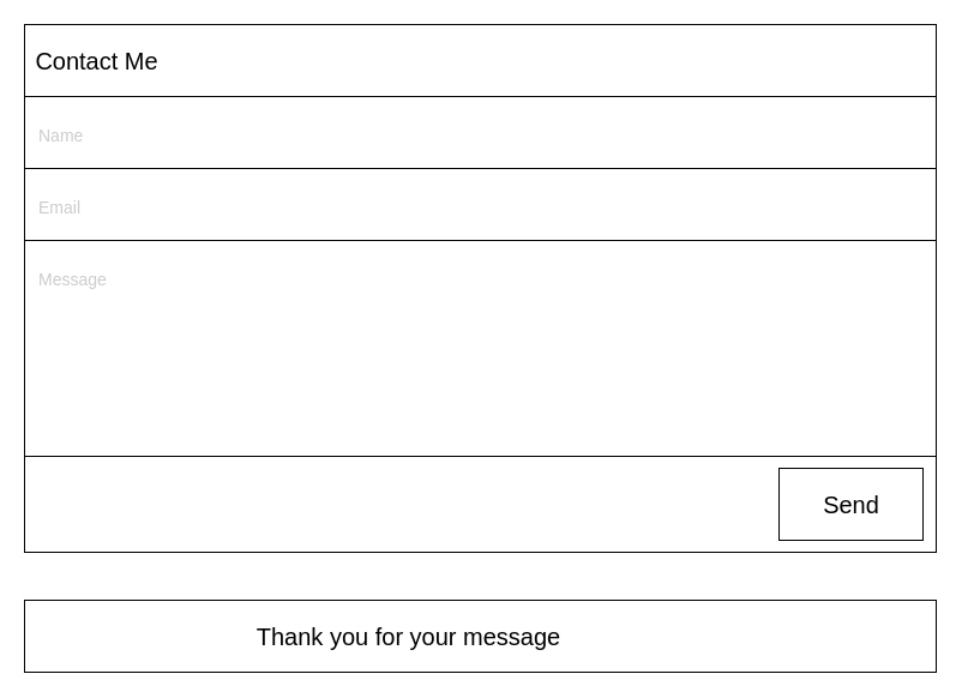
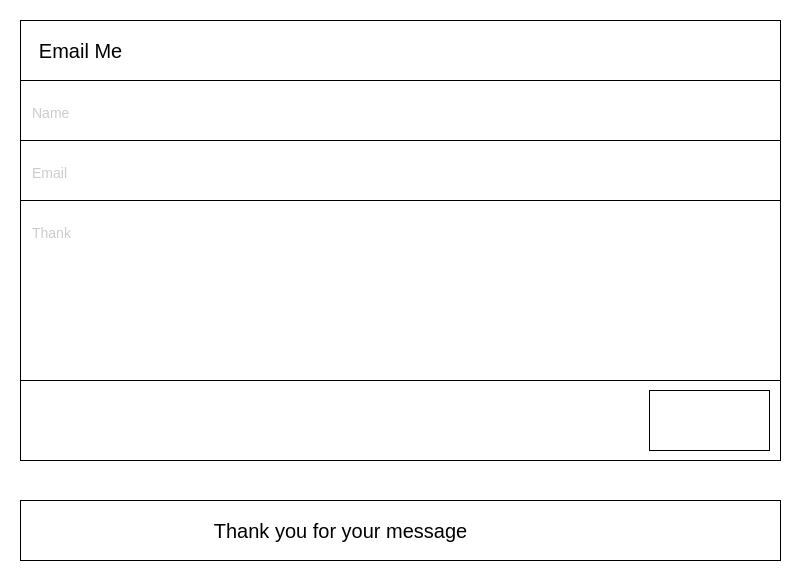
- <mxCell id="3" value="&lt;font style=&quot;font-size: 20px; font-weight: normal;&quot;&gt;Contact Me&lt;/font&gt;" style="text;strokeColor=none;fillColor=none;html=1;fontSize=24;fontStyle=1;verticalAlign=middle;align=center;" parent="1" vertex="1"><mxGeometry x="30" y="30" width="100" height="40" as="geometry" /></mxCell>
+ <mxCell id="3" value="&lt;font style=&quot;font-size: 20px; font-weight: normal;&quot;&gt;Email Me&lt;/font&gt;" style="text;strokeColor=none;fillColor=none;html=1;fontSize=24;fontStyle=1;verticalAlign=middle;align=center;" parent="1" vertex="1"><mxGeometry x="30" y="30" width="100" height="40" as="geometry" /></mxCell>
- <mxCell id="9" value="&lt;span style=&quot;font-weight: normal;&quot;&gt;&lt;font style=&quot;font-size: 14px;&quot;&gt;Message&lt;/font&gt;&lt;/span&gt;" style="text;strokeColor=none;fillColor=none;html=1;fontSize=24;fontStyle=1;verticalAlign=middle;align=left;fontColor=#CCCCCC;" parent="1" vertex="1"><mxGeometry x="30" y="225" width="100" height="10" as="geometry" /></mxCell>
+ <mxCell id="9" value="&lt;span style=&quot;font-weight: normal;&quot;&gt;&lt;font style=&quot;font-size: 14px;&quot;&gt;Thank&lt;/font&gt;&lt;/span&gt;" style="text;strokeColor=none;fillColor=none;html=1;fontSize=24;fontStyle=1;verticalAlign=middle;align=left;fontColor=#CCCCCC;" parent="1" vertex="1"><mxGeometry x="30" y="225" width="100" height="10" as="geometry" /></mxCell>
- <mxCell id="11" value="&lt;font style=&quot;font-size: 20px; font-weight: normal;&quot;&gt;Send&lt;/font&gt;" style="text;strokeColor=none;fillColor=none;html=1;fontSize=24;fontStyle=1;verticalAlign=middle;align=center;" vertex="1" parent="1"><mxGeometry x="659" y="400" width="100" height="40" as="geometry" /></mxCell>
